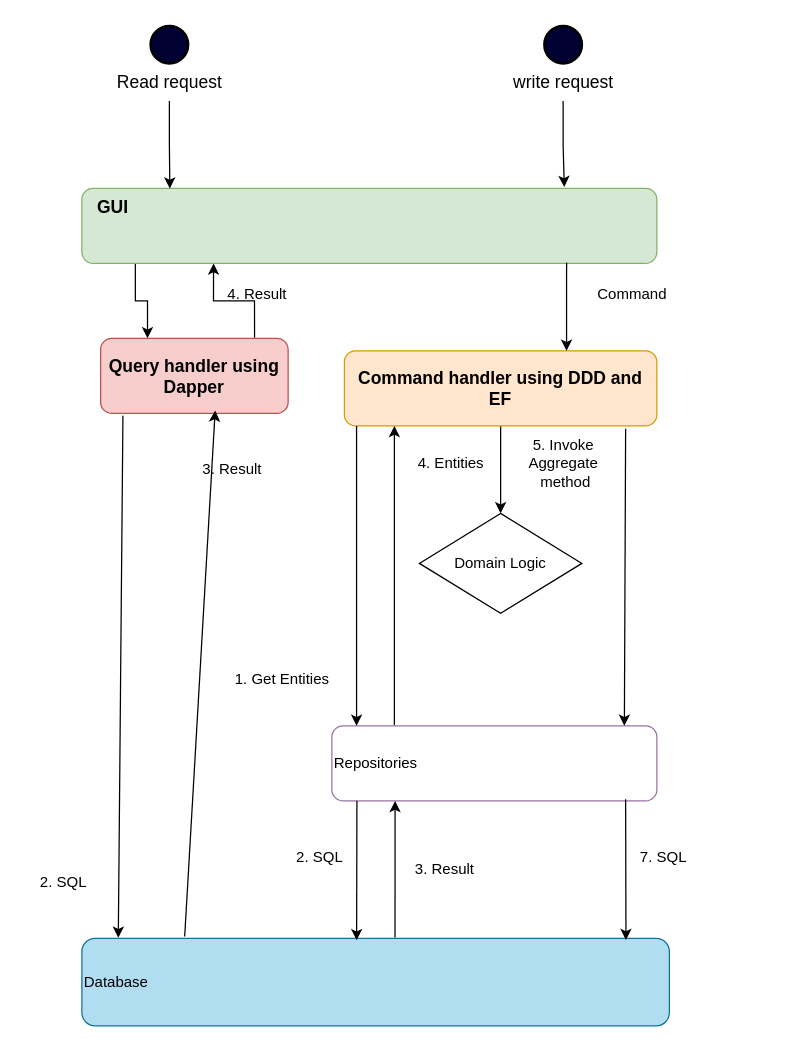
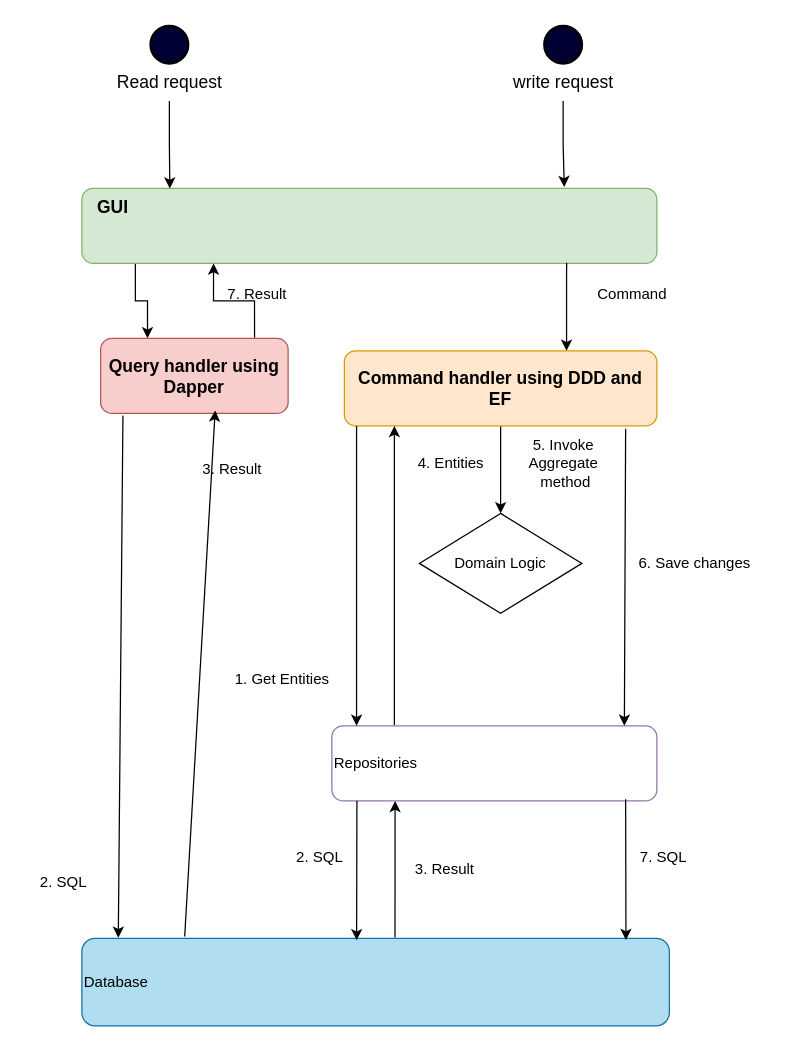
- <mxCell id="16" value="4. Result" style="text;html=1;align=center;verticalAlign=middle;resizable=0;points=[];autosize=1;strokeColor=none;fillColor=none;" parent="1" vertex="1"><mxGeometry x="170" y="220" width="70" height="30" as="geometry" /></mxCell>
+ <mxCell id="16" value="7. Result" style="text;html=1;align=center;verticalAlign=middle;resizable=0;points=[];autosize=1;strokeColor=none;fillColor=none;" parent="1" vertex="1"><mxGeometry x="170" y="220" width="70" height="30" as="geometry" /></mxCell>
+ <mxCell id="24" value="6. Save changes" style="text;html=1;align=center;verticalAlign=middle;resizable=0;points=[];autosize=1;strokeColor=none;fillColor=none;" parent="1" vertex="1"><mxGeometry x="500" y="435" width="110" height="30" as="geometry" /></mxCell>
